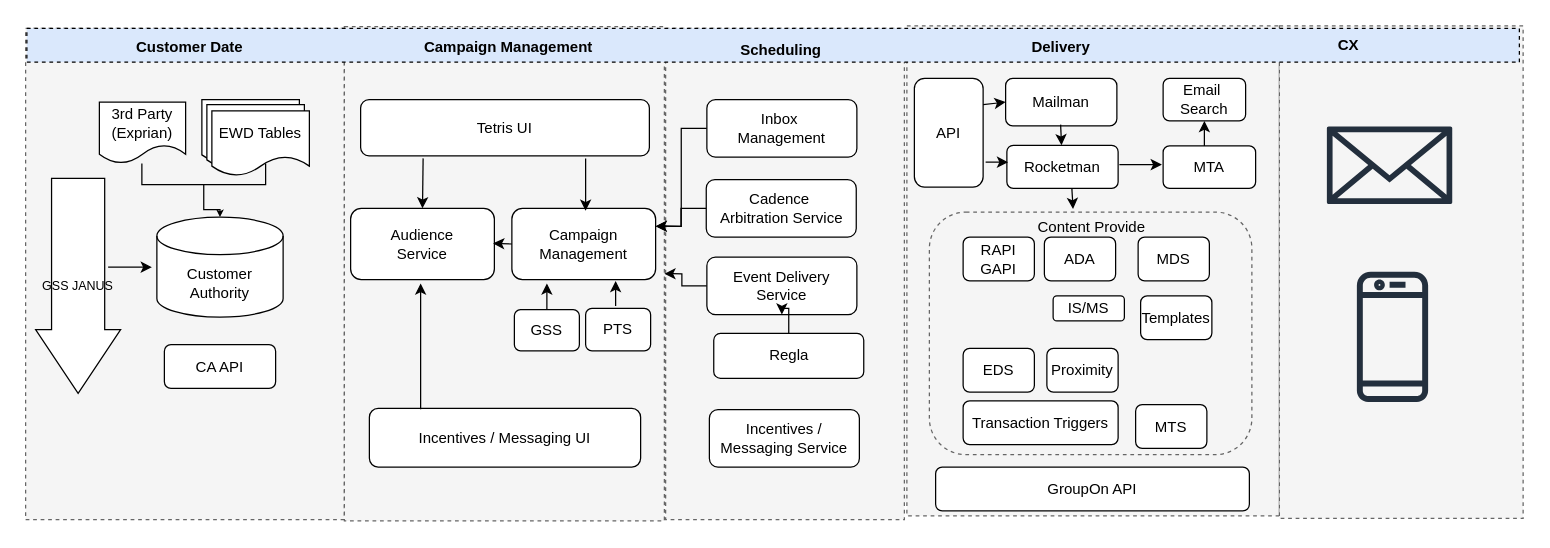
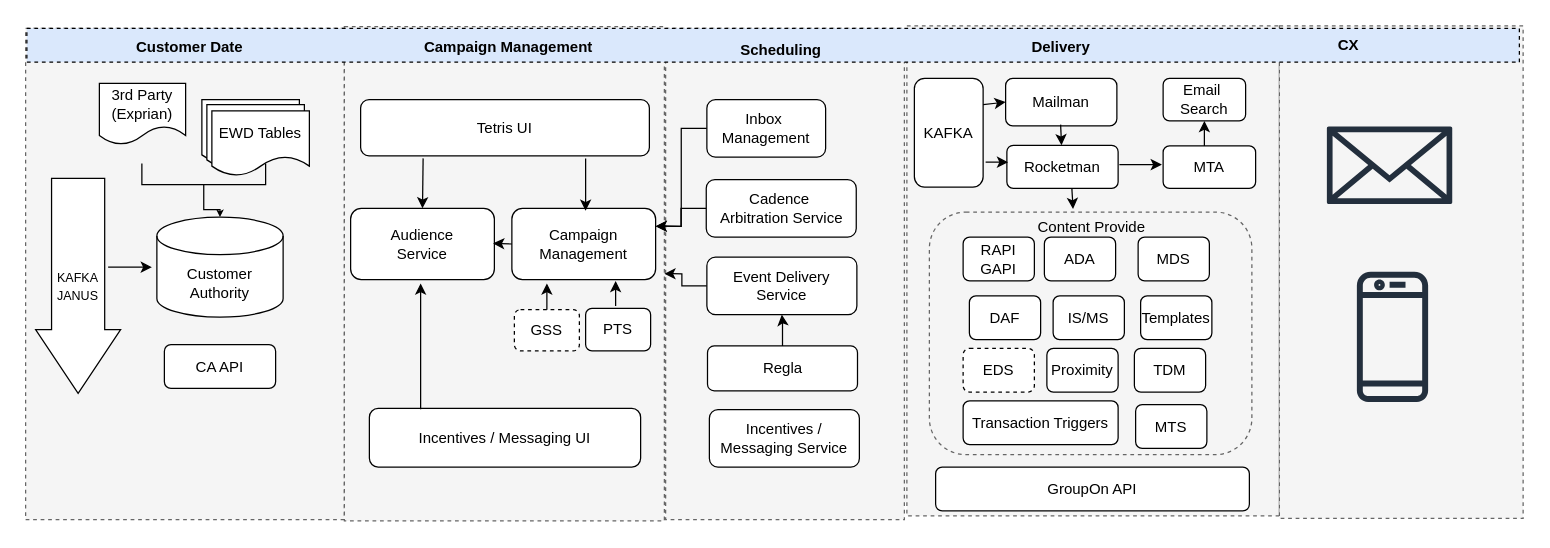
- <mxCell id="37" value="Inbox&amp;nbsp;&lt;br&gt;Management" style="rounded=1;whiteSpace=wrap;html=1;" vertex="1" parent="1"><mxGeometry x="565" y="79" width="120" height="46" as="geometry" /></mxCell>
+ <mxCell id="37" value="Inbox&amp;nbsp;&lt;br&gt;Management" style="rounded=1;whiteSpace=wrap;html=1;" vertex="1" parent="1"><mxGeometry x="565" y="79" width="95" height="46" as="geometry" /></mxCell>
- <mxCell id="14" value="3rd Party (Exprian)" style="shape=document;whiteSpace=wrap;html=1;boundedLbl=1;" vertex="1" parent="1"><mxGeometry x="79" y="81" width="69" height="49" as="geometry" /></mxCell>
+ <mxCell id="14" value="3rd Party (Exprian)" style="shape=document;whiteSpace=wrap;html=1;boundedLbl=1;" vertex="1" parent="1"><mxGeometry x="79" y="66" width="69" height="49" as="geometry" /></mxCell>
- <mxCell id="45" value="API" style="rounded=1;whiteSpace=wrap;html=1;" vertex="1" parent="1"><mxGeometry x="731" y="62" width="55" height="87" as="geometry" /></mxCell>
+ <mxCell id="45" value="KAFKA" style="rounded=1;whiteSpace=wrap;html=1;" vertex="1" parent="1"><mxGeometry x="731" y="62" width="55" height="87" as="geometry" /></mxCell>
- <mxCell id="23" value="&lt;font style=&quot;font-size: 10px;&quot;&gt;GSS JANUS&lt;/font&gt;" style="shape=singleArrow;direction=south;whiteSpace=wrap;html=1;arrowWidth=0.625;arrowSize=0.297;horizontal=1;verticalAlign=middle;labelPosition=center;verticalLabelPosition=middle;align=center;" vertex="1" parent="1"><mxGeometry x="28" y="142" width="68" height="172" as="geometry" /></mxCell>
+ <mxCell id="23" value="&lt;font style=&quot;font-size: 10px;&quot;&gt;KAFKA JANUS&lt;/font&gt;" style="shape=singleArrow;direction=south;whiteSpace=wrap;html=1;arrowWidth=0.625;arrowSize=0.297;horizontal=1;verticalAlign=middle;labelPosition=center;verticalLabelPosition=middle;align=center;" vertex="1" parent="1"><mxGeometry x="28" y="142" width="68" height="172" as="geometry" /></mxCell>
- <mxCell id="53" value="IS/MS" style="rounded=1;whiteSpace=wrap;html=1;" vertex="1" parent="1"><mxGeometry x="842" y="236" width="57" height="20" as="geometry" /></mxCell>
+ <mxCell id="53" value="IS/MS" style="rounded=1;whiteSpace=wrap;html=1;" vertex="1" parent="1"><mxGeometry x="842" y="236" width="57" height="35" as="geometry" /></mxCell>
+ <mxCell id="52" value="DAF" style="rounded=1;whiteSpace=wrap;html=1;" vertex="1" parent="1"><mxGeometry x="775" y="236" width="57" height="35" as="geometry" /></mxCell>
- <mxCell id="27" value="GSS" style="rounded=1;whiteSpace=wrap;html=1;" vertex="1" parent="1"><mxGeometry x="411" y="247" width="52" height="33" as="geometry" /></mxCell>
+ <mxCell id="27" value="GSS" style="rounded=1;whiteSpace=wrap;html=1;dashed=1;" vertex="1" parent="1"><mxGeometry x="411" y="247" width="52" height="33" as="geometry" /></mxCell>
- <mxCell id="43" value="Regla" style="rounded=1;whiteSpace=wrap;html=1;" vertex="1" parent="1"><mxGeometry x="570.5" y="266" width="120" height="36" as="geometry" /></mxCell>
+ <mxCell id="43" value="Regla" style="rounded=1;whiteSpace=wrap;html=1;" vertex="1" parent="1"><mxGeometry x="565.5" y="276" width="120" height="36" as="geometry" /></mxCell>
- <mxCell id="55" value="EDS" style="rounded=1;whiteSpace=wrap;html=1;" vertex="1" parent="1"><mxGeometry x="770" y="278" width="57" height="35" as="geometry" /></mxCell>
+ <mxCell id="55" value="EDS" style="rounded=1;whiteSpace=wrap;html=1;dashed=1;" vertex="1" parent="1"><mxGeometry x="770" y="278" width="57" height="35" as="geometry" /></mxCell>
+ <mxCell id="57" value="TDM" style="rounded=1;whiteSpace=wrap;html=1;" vertex="1" parent="1"><mxGeometry x="907" y="278" width="57" height="35" as="geometry" /></mxCell>
